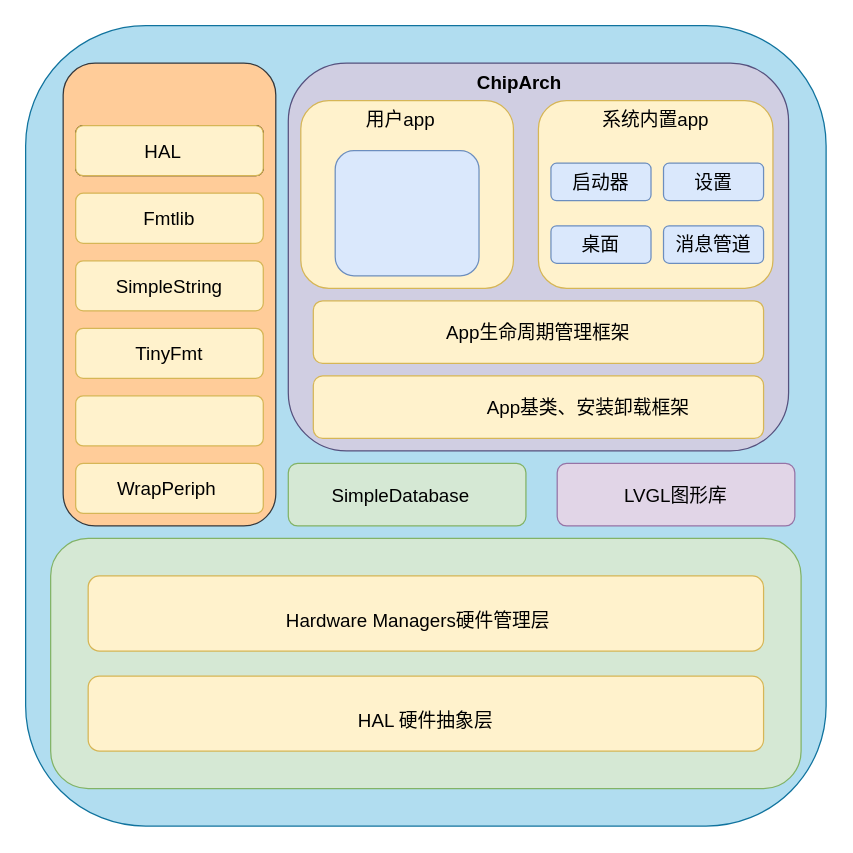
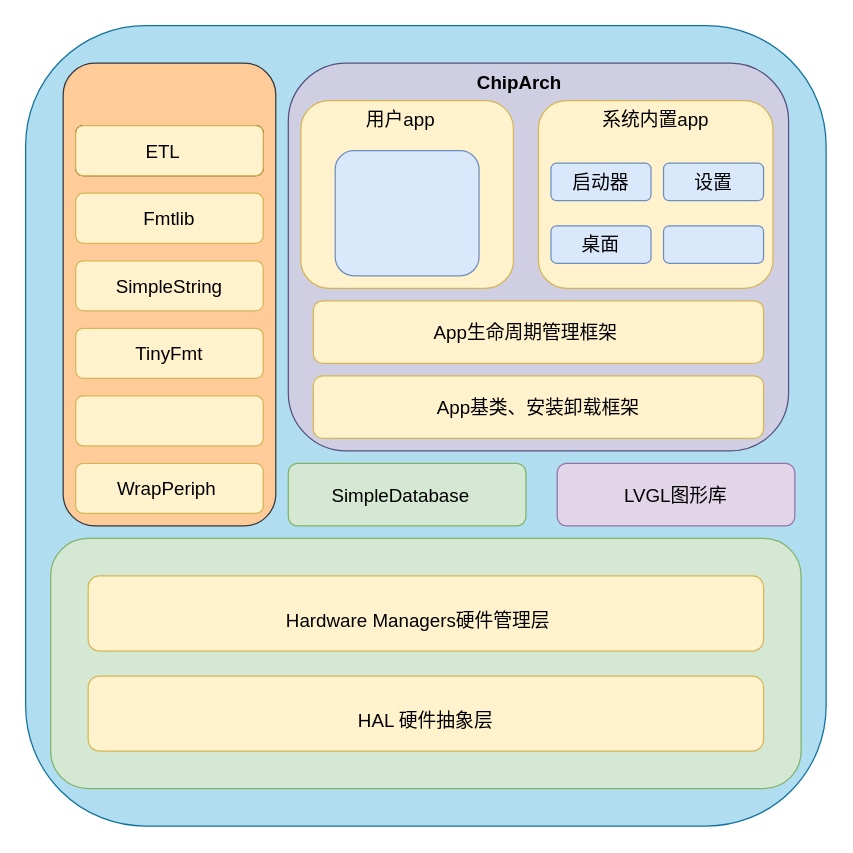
- <mxCell id="39" value="HAL" style="text;html=1;strokeColor=none;fillColor=none;align=center;verticalAlign=middle;whiteSpace=wrap;rounded=0;fontSize=15;fontColor=#000000;" vertex="1" parent="1"><mxGeometry x="100" y="105" width="60" height="30" as="geometry" /></mxCell>
+ <mxCell id="39" value="ETL" style="text;html=1;strokeColor=none;fillColor=none;align=center;verticalAlign=middle;whiteSpace=wrap;rounded=0;fontSize=15;fontColor=#000000;" vertex="1" parent="1"><mxGeometry x="100" y="105" width="60" height="30" as="geometry" /></mxCell>
- <mxCell id="32" value="消息管道" style="text;html=1;strokeColor=none;fillColor=none;align=center;verticalAlign=middle;whiteSpace=wrap;rounded=0;fontSize=15;fontColor=#000000;" vertex="1" parent="1"><mxGeometry x="535" y="180" width="70" height="30" as="geometry" /></mxCell>
- <mxCell id="33" value="App生命周期管理框架" style="text;html=1;strokeColor=none;fillColor=none;align=center;verticalAlign=middle;whiteSpace=wrap;rounded=0;fontSize=15;fontColor=#000000;" vertex="1" parent="1"><mxGeometry x="310" y="250" width="240" height="30" as="geometry" /></mxCell>
+ <mxCell id="33" value="App生命周期管理框架" style="text;html=1;strokeColor=none;fillColor=none;align=center;verticalAlign=middle;whiteSpace=wrap;rounded=0;fontSize=15;fontColor=#000000;" vertex="1" parent="1"><mxGeometry x="300" y="250" width="240" height="30" as="geometry" /></mxCell>
- <mxCell id="34" value="App基类、安装卸载框架" style="text;html=1;strokeColor=none;fillColor=none;align=center;verticalAlign=middle;whiteSpace=wrap;rounded=0;fontSize=15;fontColor=#000000;" vertex="1" parent="1"><mxGeometry x="350" y="310" width="240" height="30" as="geometry" /></mxCell>
+ <mxCell id="34" value="App基类、安装卸载框架" style="text;html=1;strokeColor=none;fillColor=none;align=center;verticalAlign=middle;whiteSpace=wrap;rounded=0;fontSize=15;fontColor=#000000;" vertex="1" parent="1"><mxGeometry x="310" y="310" width="240" height="30" as="geometry" /></mxCell>
